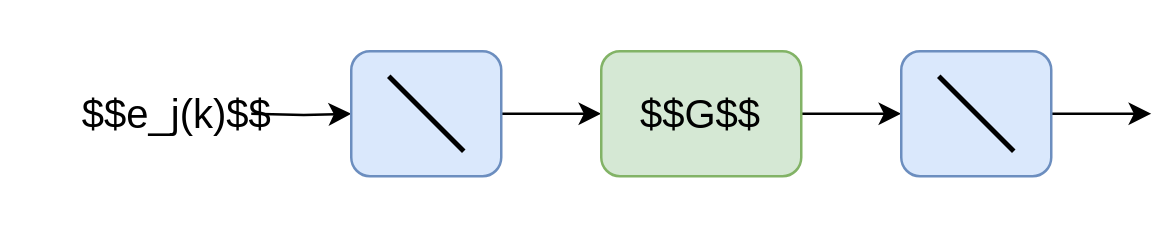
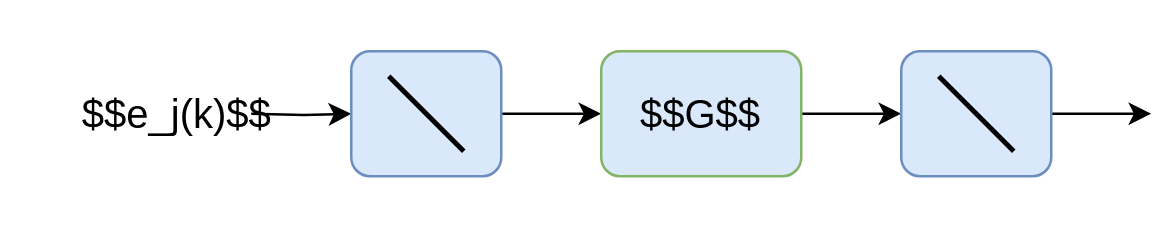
- <mxCell id="4" value="&lt;font style=&quot;font-size: 16px;&quot;&gt;$$G$$&lt;/font&gt;" style="rounded=1;whiteSpace=wrap;html=1;fillColor=#d5e8d4;strokeColor=#82b366;" vertex="1" parent="1"><mxGeometry x="240" y="20" width="80" height="50" as="geometry" /></mxCell>
+ <mxCell id="4" value="&lt;font style=&quot;font-size: 16px;&quot;&gt;$$G$$&lt;/font&gt;" style="rounded=1;whiteSpace=wrap;html=1;fillColor=#dae8fc;strokeColor=#82b366;" vertex="1" parent="1"><mxGeometry x="240" y="20" width="80" height="50" as="geometry" /></mxCell>
